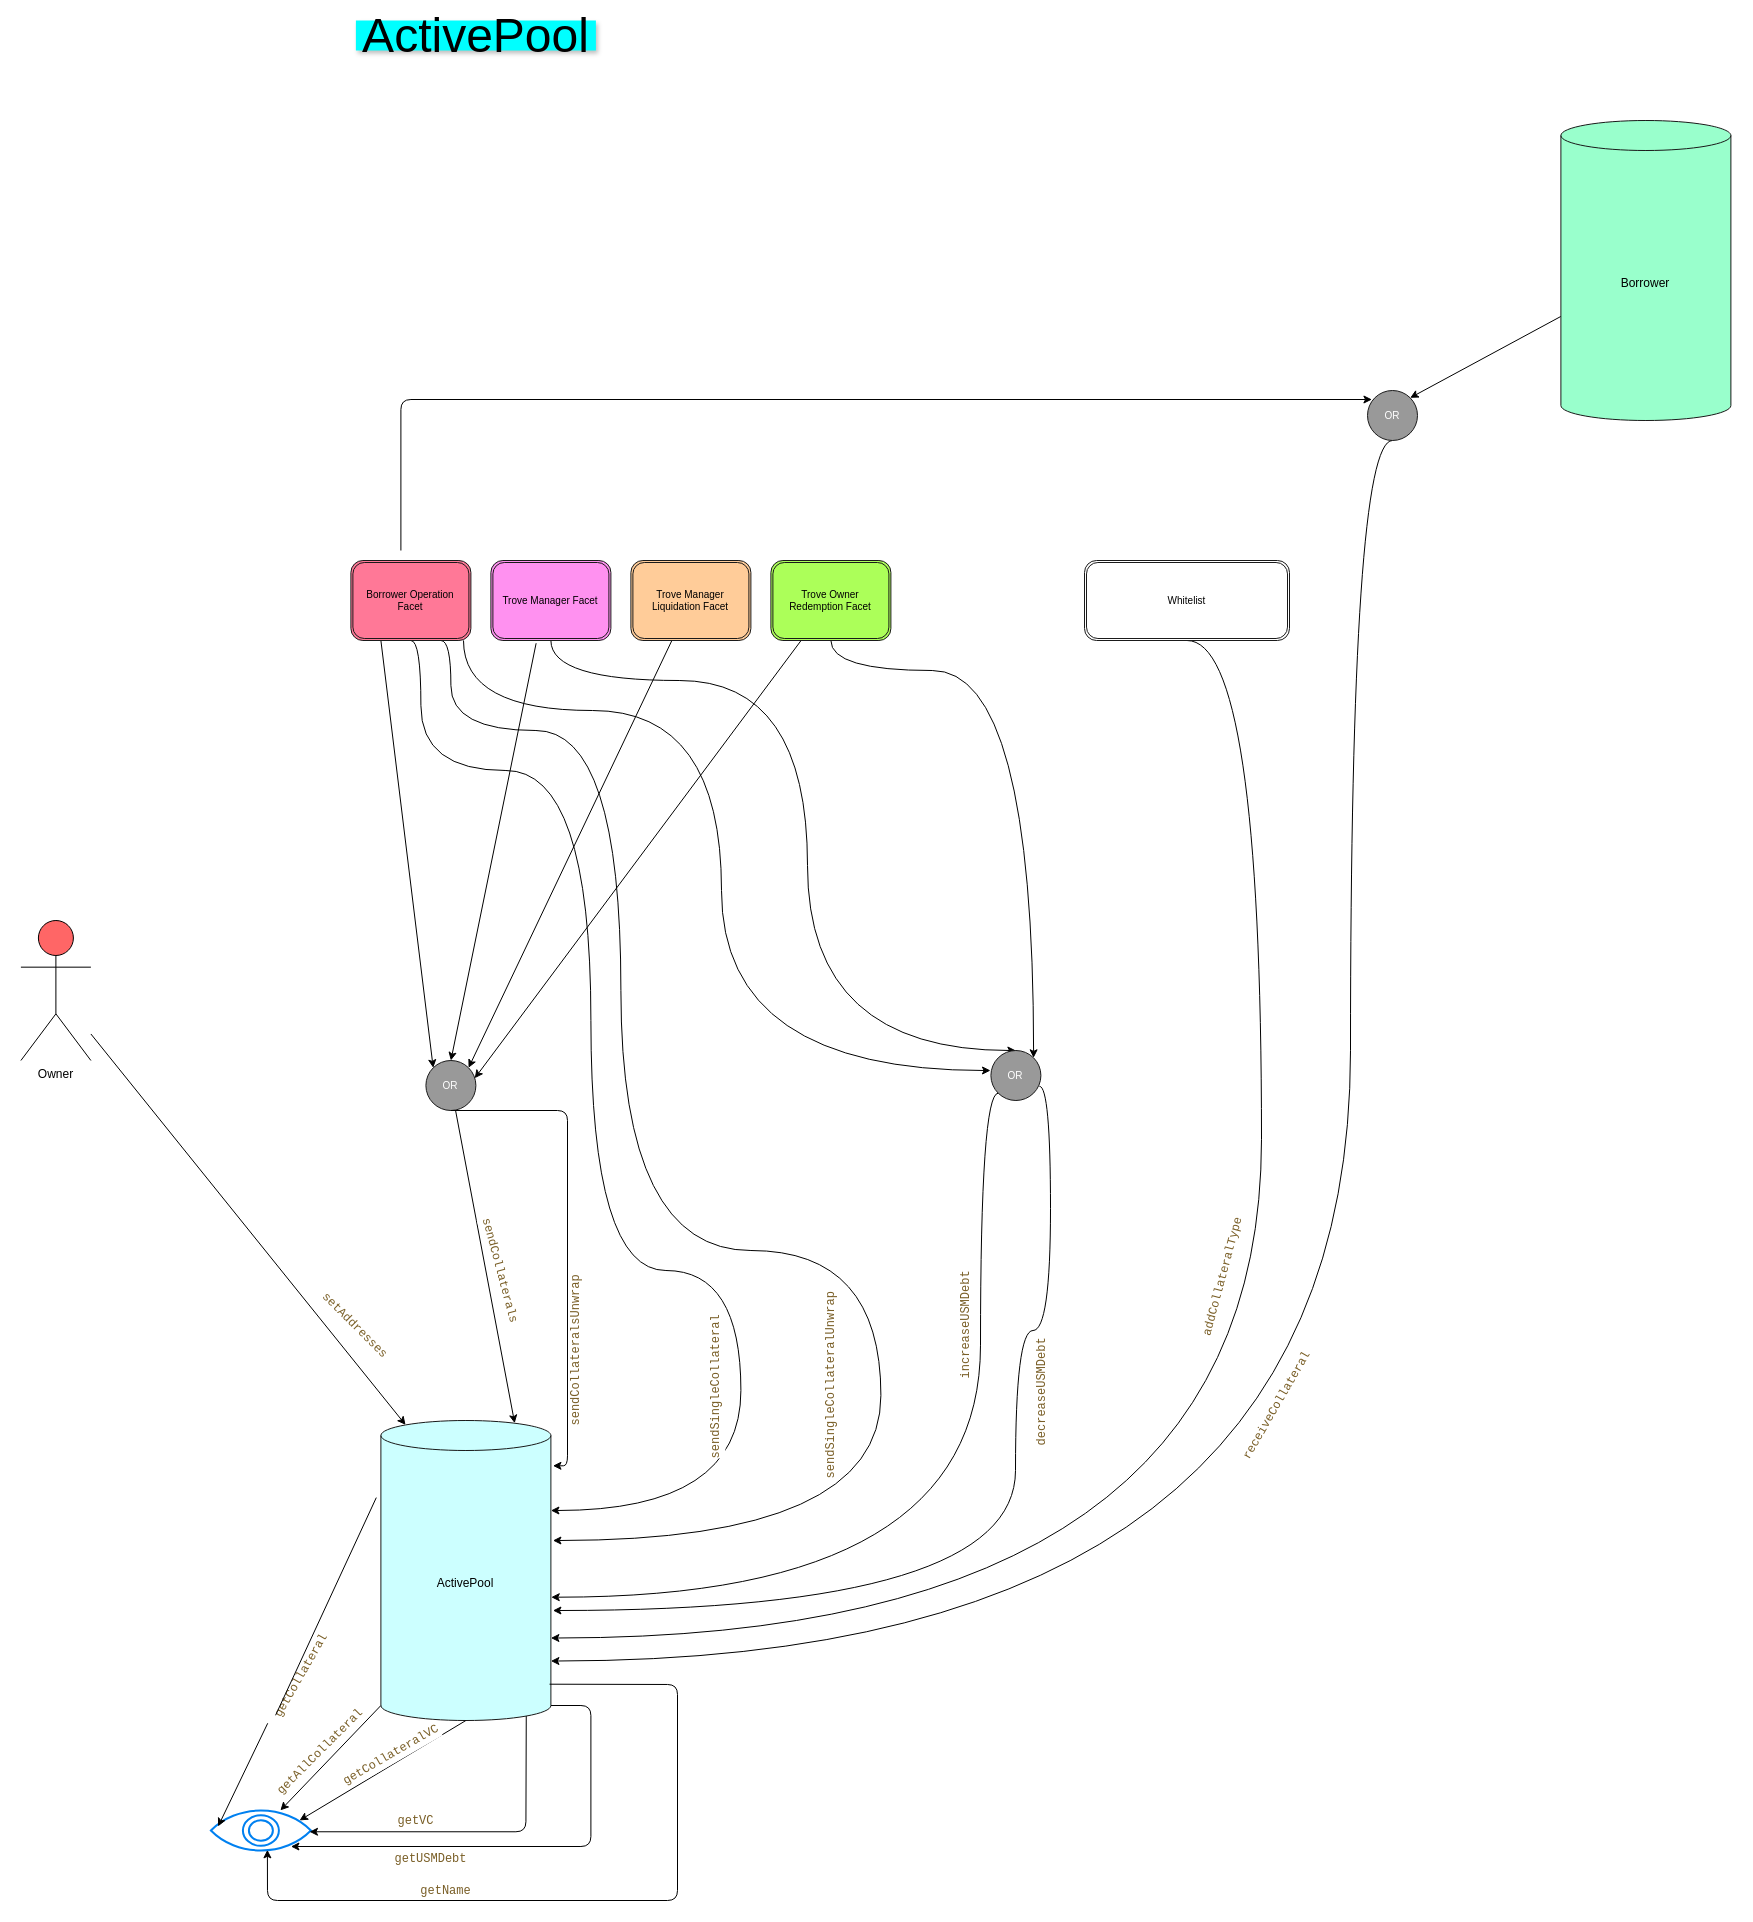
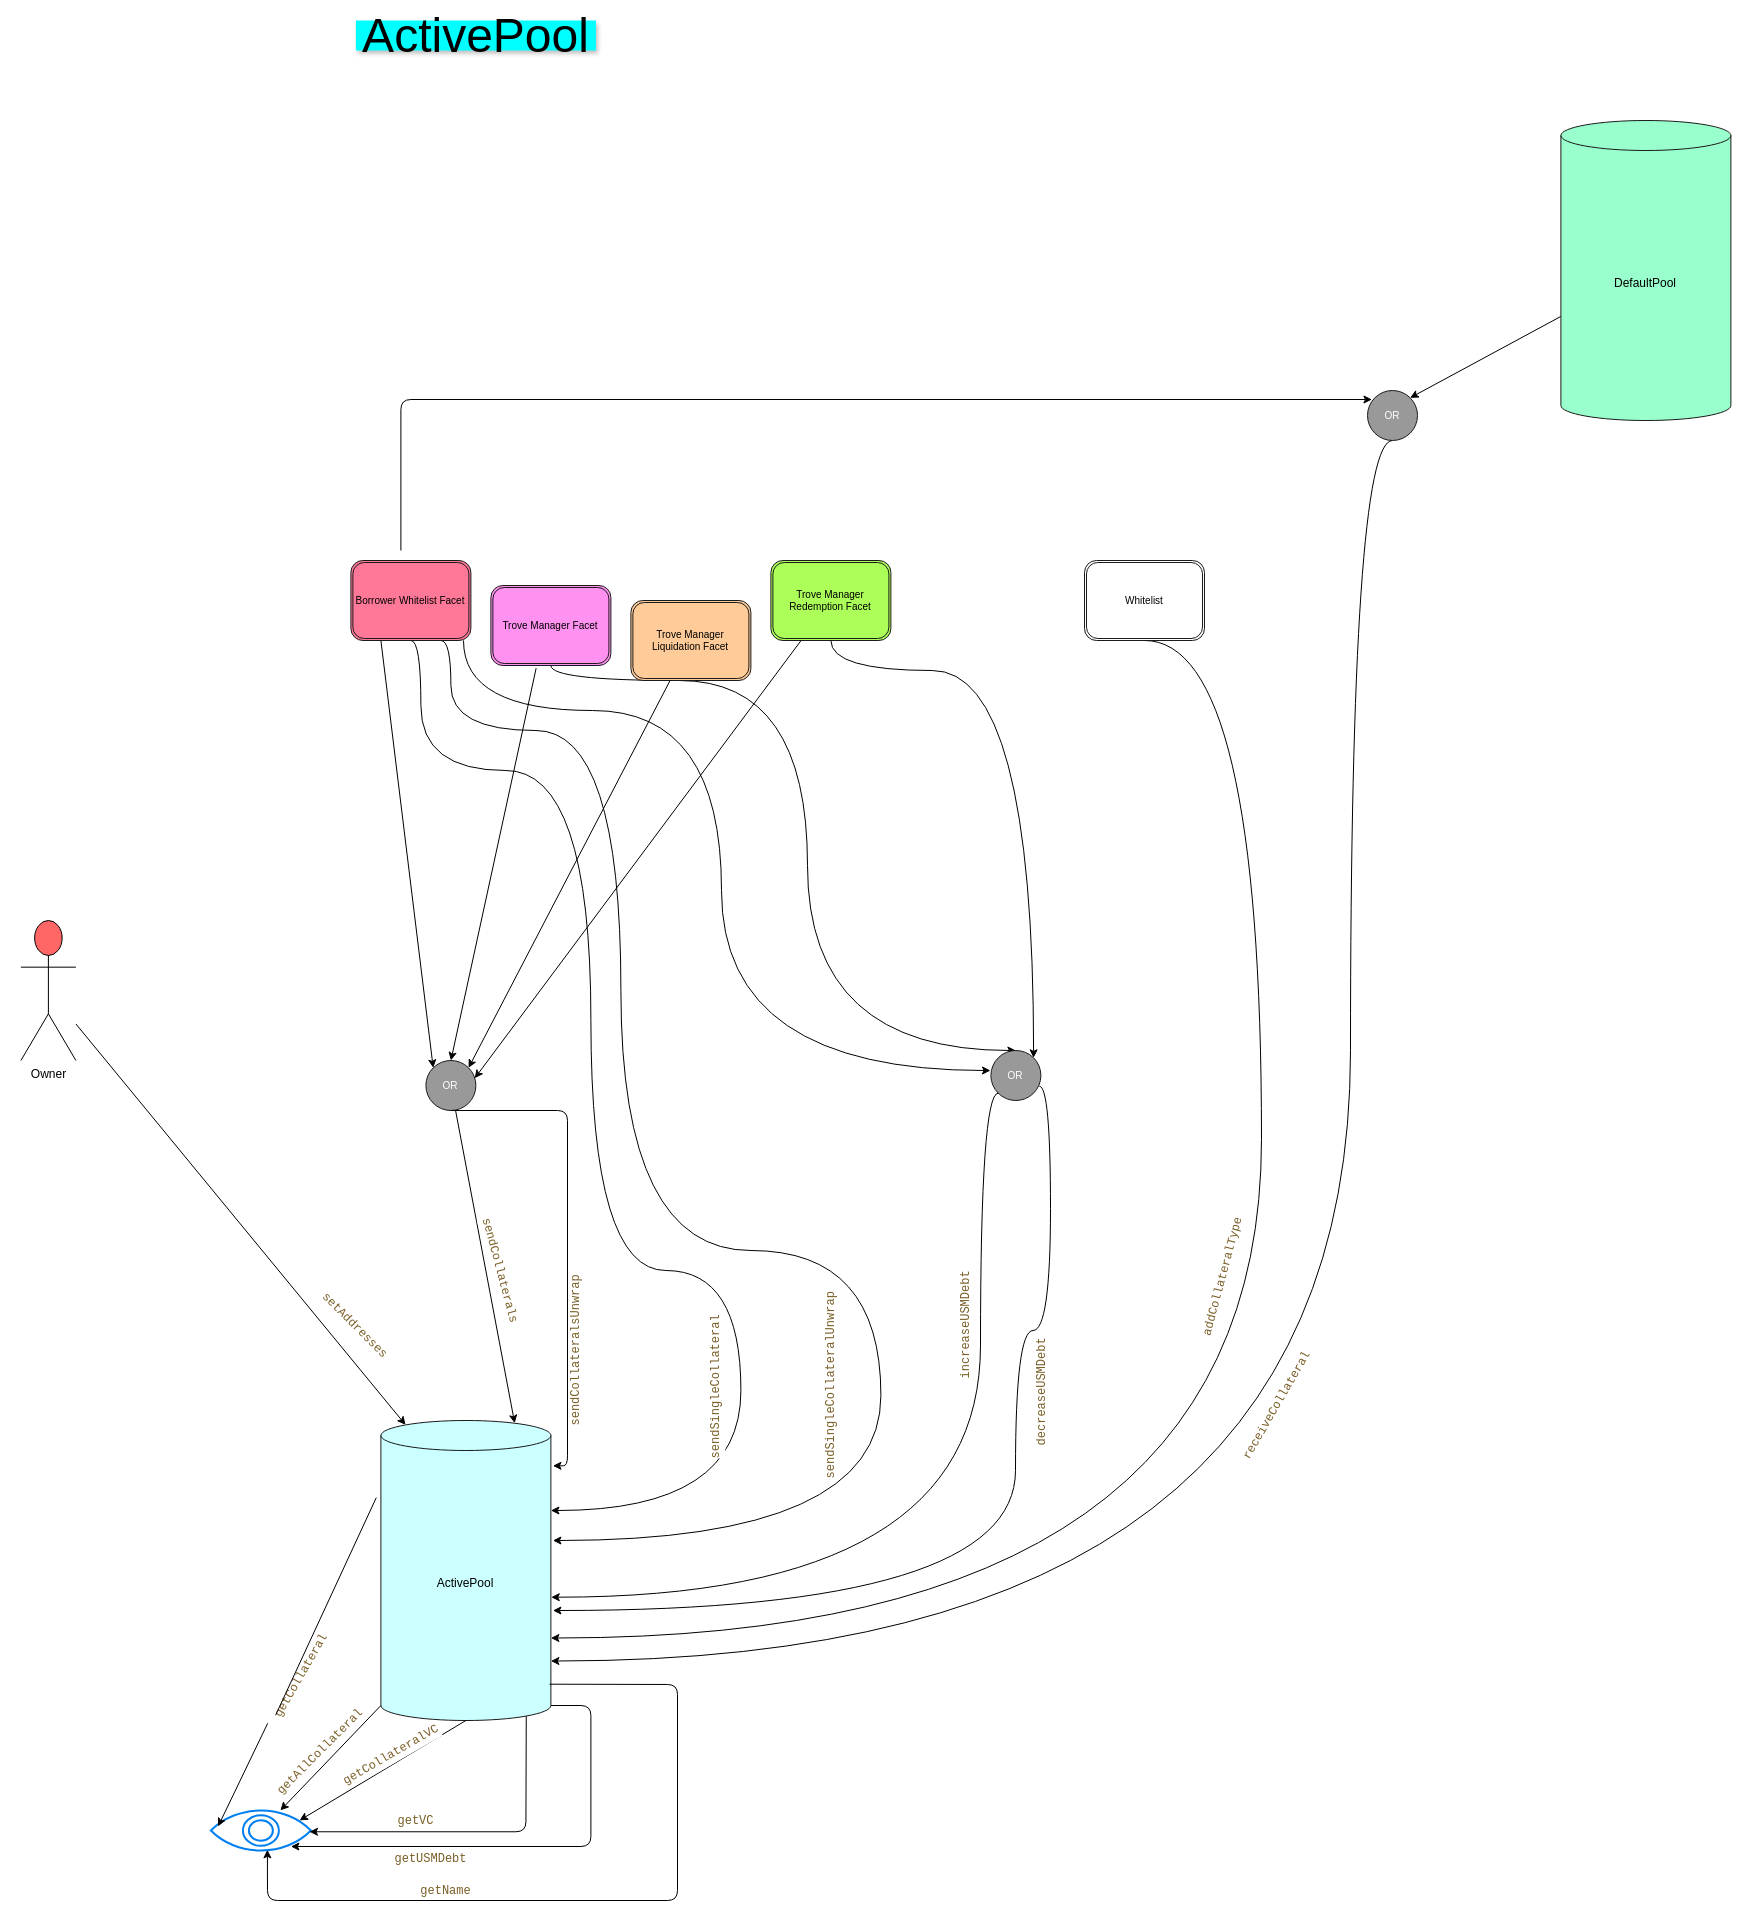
- <mxCell id="46" value="Borrower" style="shape=cylinder3;whiteSpace=wrap;html=1;boundedLbl=1;backgroundOutline=1;size=15;fillColor=#99FFCC;strokeColor=#1A1A1A;" parent="1" vertex="1"><mxGeometry x="1560.4" y="120" width="170" height="300" as="geometry" /></mxCell>
+ <mxCell id="46" value="DefaultPool" style="shape=cylinder3;whiteSpace=wrap;html=1;boundedLbl=1;backgroundOutline=1;size=15;fillColor=#99FFCC;strokeColor=#1A1A1A;" parent="1" vertex="1"><mxGeometry x="1560.4" y="120" width="170" height="300" as="geometry" /></mxCell>
- <mxCell id="22" value="Borrower Operation Facet" style="shape=ext;double=1;rounded=1;whiteSpace=wrap;html=1;fontSize=10;strokeColor=#1A1A1A;fillColor=#FF7897;" parent="1" vertex="1"><mxGeometry x="350.4" y="560" width="120" height="80" as="geometry" /></mxCell>
+ <mxCell id="22" value="Borrower Whitelist Facet" style="shape=ext;double=1;rounded=1;whiteSpace=wrap;html=1;fontSize=10;strokeColor=#1A1A1A;fillColor=#FF7897;" parent="1" vertex="1"><mxGeometry x="350.4" y="560" width="120" height="80" as="geometry" /></mxCell>
- <mxCell id="25" value="Trove Manager Facet" style="shape=ext;double=1;rounded=1;whiteSpace=wrap;html=1;fontSize=10;strokeColor=#1A1A1A;fillColor=#FF91F0;" parent="1" vertex="1"><mxGeometry x="490.4" y="560" width="120" height="80" as="geometry" /></mxCell>
+ <mxCell id="25" value="Trove Manager Facet" style="shape=ext;double=1;rounded=1;whiteSpace=wrap;html=1;fontSize=10;strokeColor=#1A1A1A;fillColor=#FF91F0;" parent="1" vertex="1"><mxGeometry x="490.4" y="585" width="120" height="80" as="geometry" /></mxCell>
- <mxCell id="27" value="Trove Manager Liquidation Facet" style="shape=ext;double=1;rounded=1;whiteSpace=wrap;html=1;fontSize=10;strokeColor=#1A1A1A;fillColor=#FFCC99;" parent="1" vertex="1"><mxGeometry x="630.4" y="560" width="120" height="80" as="geometry" /></mxCell>
+ <mxCell id="27" value="Trove Manager Liquidation Facet" style="shape=ext;double=1;rounded=1;whiteSpace=wrap;html=1;fontSize=10;strokeColor=#1A1A1A;fillColor=#FFCC99;" parent="1" vertex="1"><mxGeometry x="630.4" y="600" width="120" height="80" as="geometry" /></mxCell>
- <mxCell id="30" value="Trove Owner Redemption Facet" style="shape=ext;double=1;rounded=1;whiteSpace=wrap;html=1;fontSize=10;strokeColor=#1A1A1A;fillColor=#ACFF59;" parent="1" vertex="1"><mxGeometry x="770.4" y="560" width="120" height="80" as="geometry" /></mxCell>
+ <mxCell id="30" value="Trove Manager Redemption Facet" style="shape=ext;double=1;rounded=1;whiteSpace=wrap;html=1;fontSize=10;strokeColor=#1A1A1A;fillColor=#ACFF59;" parent="1" vertex="1"><mxGeometry x="770.4" y="560" width="120" height="80" as="geometry" /></mxCell>
- <mxCell id="49" value="Whitelist" style="shape=ext;double=1;rounded=1;whiteSpace=wrap;html=1;fontSize=10;strokeColor=#1A1A1A;fillColor=#FFFFFF;" parent="1" vertex="1"><mxGeometry x="1084" y="560" width="205" height="80" as="geometry" /></mxCell>
+ <mxCell id="49" value="Whitelist" style="shape=ext;double=1;rounded=1;whiteSpace=wrap;html=1;fontSize=10;strokeColor=#1A1A1A;fillColor=#FFFFFF;" parent="1" vertex="1"><mxGeometry x="1084" y="560" width="120" height="80" as="geometry" /></mxCell>
- <mxCell id="4" value="Owner" style="shape=umlActor;verticalLabelPosition=bottom;verticalAlign=top;html=1;outlineConnect=0;fillColor=#FF6666;" parent="1" vertex="1"><mxGeometry x="20.4" y="920" width="70" height="140" as="geometry" /></mxCell>
+ <mxCell id="4" value="Owner" style="shape=umlActor;verticalLabelPosition=bottom;verticalAlign=top;html=1;outlineConnect=0;fillColor=#FF6666;" parent="1" vertex="1"><mxGeometry x="20.4" y="920" width="55" height="140" as="geometry" /></mxCell>
